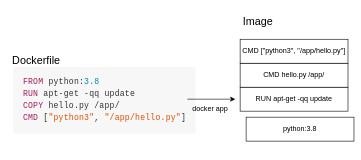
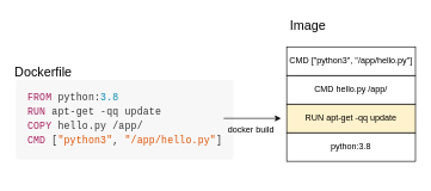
- <mxCell id="7" value="RUN apt-get -qq update" style="rounded=0;whiteSpace=wrap;html=1;fontSize=12;" vertex="1" parent="1"><mxGeometry x="400" y="145" width="180" height="40" as="geometry" /></mxCell>
+ <mxCell id="7" value="RUN apt-get -qq update" style="rounded=0;whiteSpace=wrap;html=1;fontSize=12;fillColor=#fff2cc;" vertex="1" parent="1"><mxGeometry x="400" y="145" width="180" height="40" as="geometry" /></mxCell>
- <mxCell id="5" value="&lt;font style=&quot;font-size: 12px&quot;&gt;docker app&amp;nbsp;&lt;/font&gt;" style="text;html=1;strokeColor=none;fillColor=none;align=center;verticalAlign=middle;whiteSpace=wrap;rounded=0;fontSize=18;" vertex="1" parent="1"><mxGeometry x="312" y="165" width="80" height="30" as="geometry" /></mxCell>
+ <mxCell id="5" value="&lt;font style=&quot;font-size: 12px&quot;&gt;docker build&amp;nbsp;&lt;/font&gt;" style="text;html=1;strokeColor=none;fillColor=none;align=center;verticalAlign=middle;whiteSpace=wrap;rounded=0;fontSize=18;" vertex="1" parent="1"><mxGeometry x="312" y="165" width="80" height="30" as="geometry" /></mxCell>
- <mxCell id="6" value="python:3.8" style="rounded=0;whiteSpace=wrap;html=1;fontSize=12;" vertex="1" parent="1"><mxGeometry x="410" y="195" width="180" height="40" as="geometry" /></mxCell>
+ <mxCell id="6" value="python:3.8" style="rounded=0;whiteSpace=wrap;html=1;fontSize=12;" vertex="1" parent="1"><mxGeometry x="400" y="185" width="180" height="40" as="geometry" /></mxCell>
